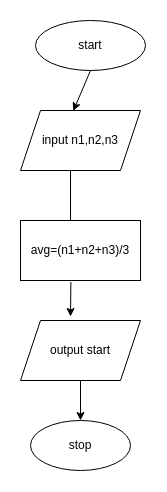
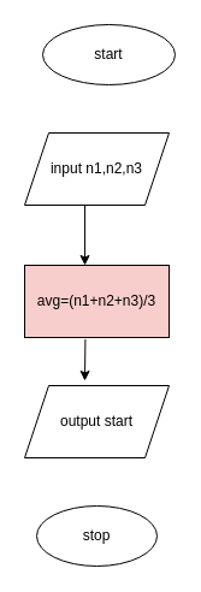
- <mxCell id="7" value="" style="endArrow=classic;html=1;rounded=0;exitX=0.5;exitY=1;exitDx=0;exitDy=0;entryX=0.44;entryY=0.007;entryDx=0;entryDy=0;entryPerimeter=0;" edge="1" parent="1" source="2" target="4"><mxGeometry width="50" height="50" relative="1" as="geometry"><mxPoint x="150" y="270" as="sourcePoint" /><mxPoint x="200" y="220" as="targetPoint" /></mxGeometry></mxCell>
- <mxCell id="8" value="" style="endArrow=none;html=1;rounded=0;exitX=0.417;exitY=1;exitDx=0;exitDy=0;exitPerimeter=0;entryX=0.417;entryY=0;entryDx=0;entryDy=0;entryPerimeter=0;" edge="1" parent="1" source="4" target="3"><mxGeometry width="50" height="50" relative="1" as="geometry"><mxPoint x="150" y="270" as="sourcePoint" /><mxPoint x="200" y="220" as="targetPoint" /></mxGeometry></mxCell>
+ <mxCell id="8" value="" style="endArrow=classic;html=1;rounded=0;exitX=0.417;exitY=1;exitDx=0;exitDy=0;exitPerimeter=0;entryX=0.417;entryY=0;entryDx=0;entryDy=0;entryPerimeter=0;" edge="1" parent="1" source="4" target="3"><mxGeometry width="50" height="50" relative="1" as="geometry"><mxPoint x="150" y="270" as="sourcePoint" /><mxPoint x="200" y="220" as="targetPoint" /></mxGeometry></mxCell>
- <mxCell id="3" value="avg=(n1+n2+n3)/3" style="rounded=0;whiteSpace=wrap;html=1;" vertex="1" parent="1"><mxGeometry x="20" y="220" width="120" height="60" as="geometry" /></mxCell>
+ <mxCell id="3" value="avg=(n1+n2+n3)/3" style="rounded=0;whiteSpace=wrap;html=1;fillColor=#f8cecc;" vertex="1" parent="1"><mxGeometry x="20" y="220" width="120" height="60" as="geometry" /></mxCell>
- <mxCell id="10" value="" style="endArrow=classic;html=1;rounded=0;exitX=0.5;exitY=1;exitDx=0;exitDy=0;entryX=0.5;entryY=0;entryDx=0;entryDy=0;" edge="1" parent="1" source="5" target="6"><mxGeometry width="50" height="50" relative="1" as="geometry"><mxPoint x="150" y="270" as="sourcePoint" /><mxPoint x="200" y="220" as="targetPoint" /></mxGeometry></mxCell>
